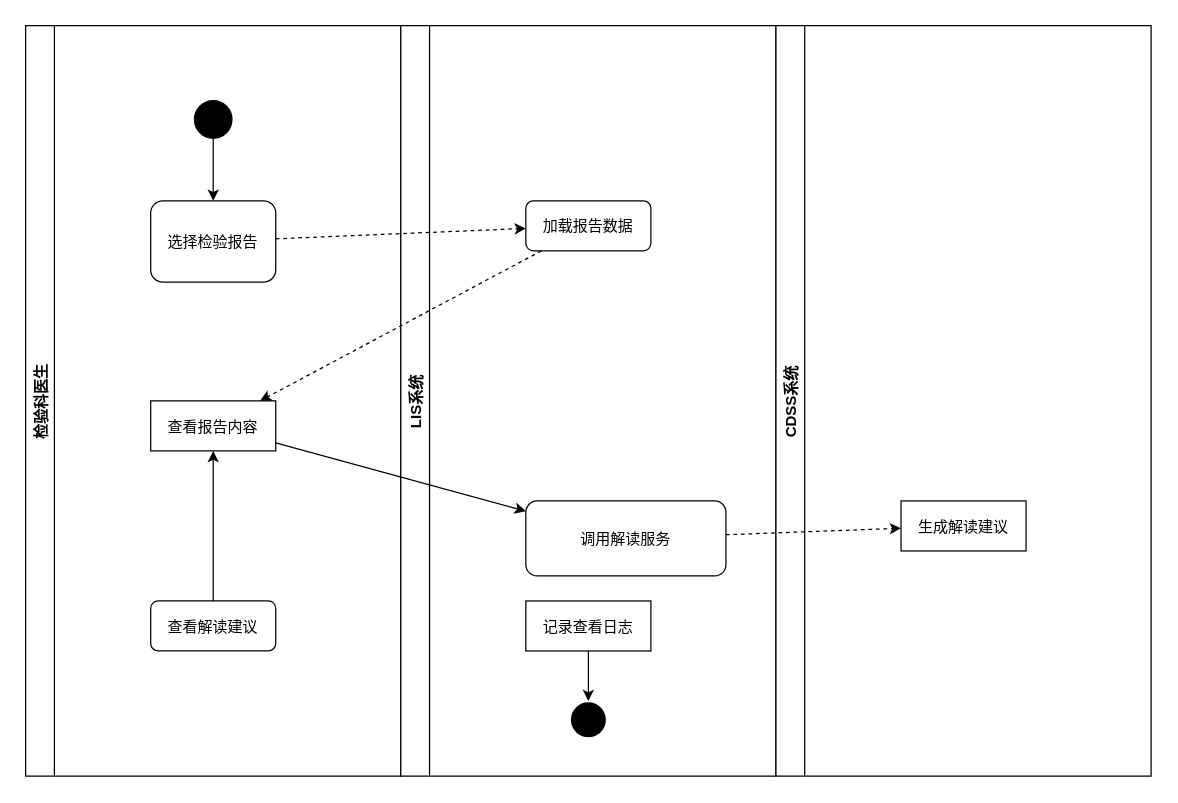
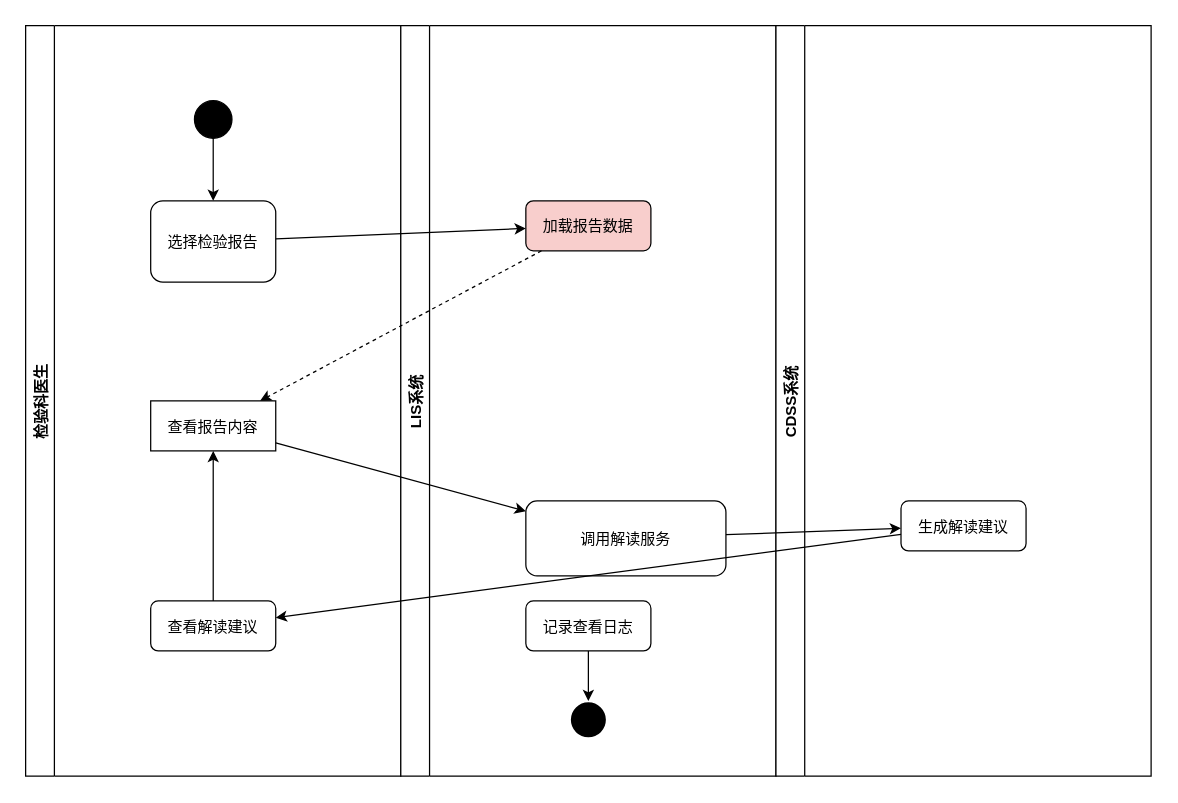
- <mxCell id="9" value="加载报告数据" style="rounded=1;" vertex="1" parent="3"><mxGeometry x="100" y="140" width="100" height="40" as="geometry" /></mxCell>
+ <mxCell id="9" value="加载报告数据" style="rounded=1;fillColor=#f8cecc;" vertex="1" parent="3"><mxGeometry x="100" y="140" width="100" height="40" as="geometry" /></mxCell>
- <mxCell id="15" value="" style="endArrow=classic;html=1;dashed=1;" edge="1" parent="1" source="6" target="9"><mxGeometry relative="1" as="geometry" /></mxCell>
+ <mxCell id="15" value="" style="endArrow=classic;html=1;" edge="1" parent="1" source="6" target="9"><mxGeometry relative="1" as="geometry" /></mxCell>
- <mxCell id="12" value="生成解读建议" style="rounded=0;" vertex="1" parent="4"><mxGeometry x="100" y="380" width="100" height="40" as="geometry" /></mxCell>
+ <mxCell id="12" value="生成解读建议" style="rounded=1;" vertex="1" parent="4"><mxGeometry x="100" y="380" width="100" height="40" as="geometry" /></mxCell>
- <mxCell id="18" value="" style="endArrow=classic;html=1;dashed=1;" edge="1" parent="1" source="10" target="12"><mxGeometry relative="1" as="geometry" /></mxCell>
+ <mxCell id="18" value="" style="endArrow=classic;html=1;" edge="1" parent="1" source="10" target="12"><mxGeometry relative="1" as="geometry" /></mxCell>
+ <mxCell id="19" value="" style="endArrow=classic;html=1;" edge="1" parent="1" source="12" target="8"><mxGeometry relative="1" as="geometry" /></mxCell>
- <mxCell id="11" value="记录查看日志" style="rounded=0;" vertex="1" parent="3"><mxGeometry x="100" y="460" width="100" height="40" as="geometry" /></mxCell>
+ <mxCell id="11" value="记录查看日志" style="rounded=1;" vertex="1" parent="3"><mxGeometry x="100" y="460" width="100" height="40" as="geometry" /></mxCell>
